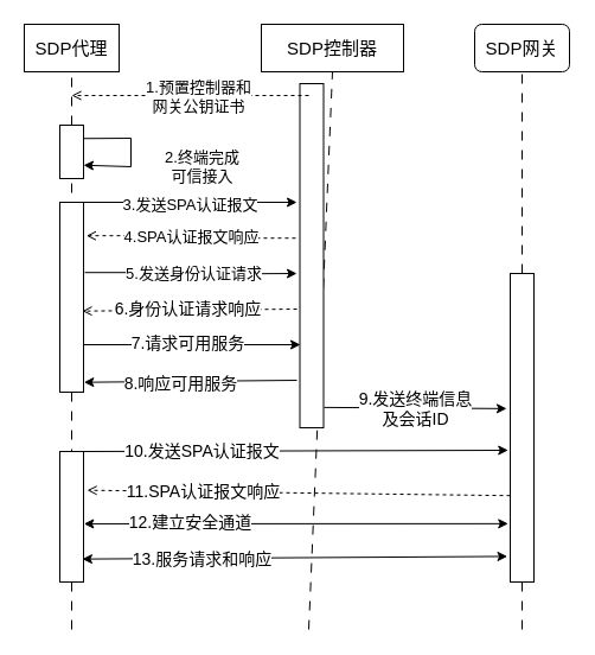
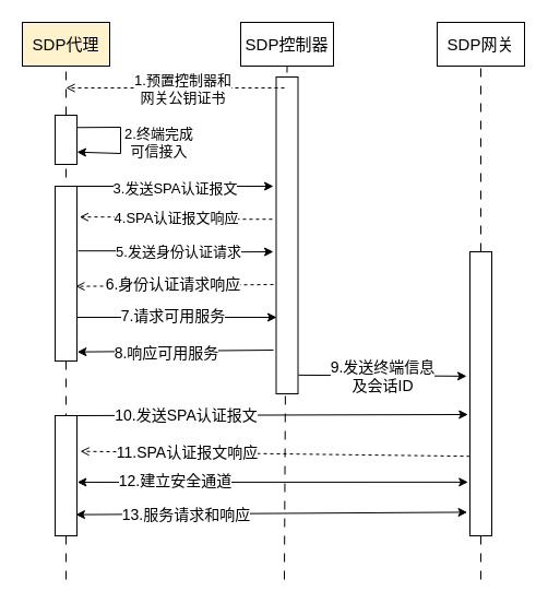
- <mxCell id="3" value="&lt;font style=&quot;font-size: 15px;&quot;&gt;SDP代理&lt;/font&gt;" style="rounded=0;whiteSpace=wrap;html=1;" parent="1" vertex="1"><mxGeometry x="20" y="20" width="80" height="40" as="geometry" /></mxCell>
+ <mxCell id="3" value="&lt;font style=&quot;font-size: 15px;&quot;&gt;SDP代理&lt;/font&gt;" style="rounded=0;whiteSpace=wrap;html=1;fillColor=#fff2cc;" parent="1" vertex="1"><mxGeometry x="20" y="20" width="80" height="40" as="geometry" /></mxCell>
- <mxCell id="4" value="&lt;font style=&quot;font-size: 15px;&quot;&gt;SDP控制器&lt;/font&gt;" style="rounded=0;whiteSpace=wrap;html=1;" parent="1" vertex="1"><mxGeometry x="220" y="20" width="120" height="40" as="geometry" /></mxCell>
+ <mxCell id="4" value="&lt;font style=&quot;font-size: 15px;&quot;&gt;SDP控制器&lt;/font&gt;" style="rounded=0;whiteSpace=wrap;html=1;" parent="1" vertex="1"><mxGeometry x="220" y="20" width="85" height="40" as="geometry" /></mxCell>
- <mxCell id="5" value="&lt;font style=&quot;font-size: 15px;&quot;&gt;SDP网关&lt;/font&gt;" style="whiteSpace=wrap;html=1;rounded=1;" parent="1" vertex="1"><mxGeometry x="400" y="20" width="80" height="40" as="geometry" /></mxCell>
+ <mxCell id="5" value="&lt;font style=&quot;font-size: 15px;&quot;&gt;SDP网关&lt;/font&gt;" style="rounded=0;whiteSpace=wrap;html=1;" parent="1" vertex="1"><mxGeometry x="400" y="20" width="80" height="40" as="geometry" /></mxCell>
- <mxCell id="10" value="&lt;font style=&quot;font-size: 13px;&quot;&gt;2.终端完成&lt;/font&gt;&lt;div&gt;&lt;font style=&quot;font-size: 13px;&quot;&gt;可信接入&lt;/font&gt;&lt;/div&gt;" style="text;html=1;align=center;verticalAlign=middle;resizable=0;points=[];autosize=1;strokeColor=none;fillColor=none;" parent="1" vertex="1"><mxGeometry x="125" y="120" width="90" height="40" as="geometry" /></mxCell>
+ <mxCell id="10" value="&lt;font style=&quot;font-size: 13px;&quot;&gt;2.终端完成&lt;/font&gt;&lt;div&gt;&lt;font style=&quot;font-size: 13px;&quot;&gt;可信接入&lt;/font&gt;&lt;/div&gt;" style="text;html=1;align=center;verticalAlign=middle;resizable=0;points=[];autosize=1;strokeColor=none;fillColor=none;" parent="1" vertex="1"><mxGeometry x="100" y="110" width="90" height="40" as="geometry" /></mxCell>
